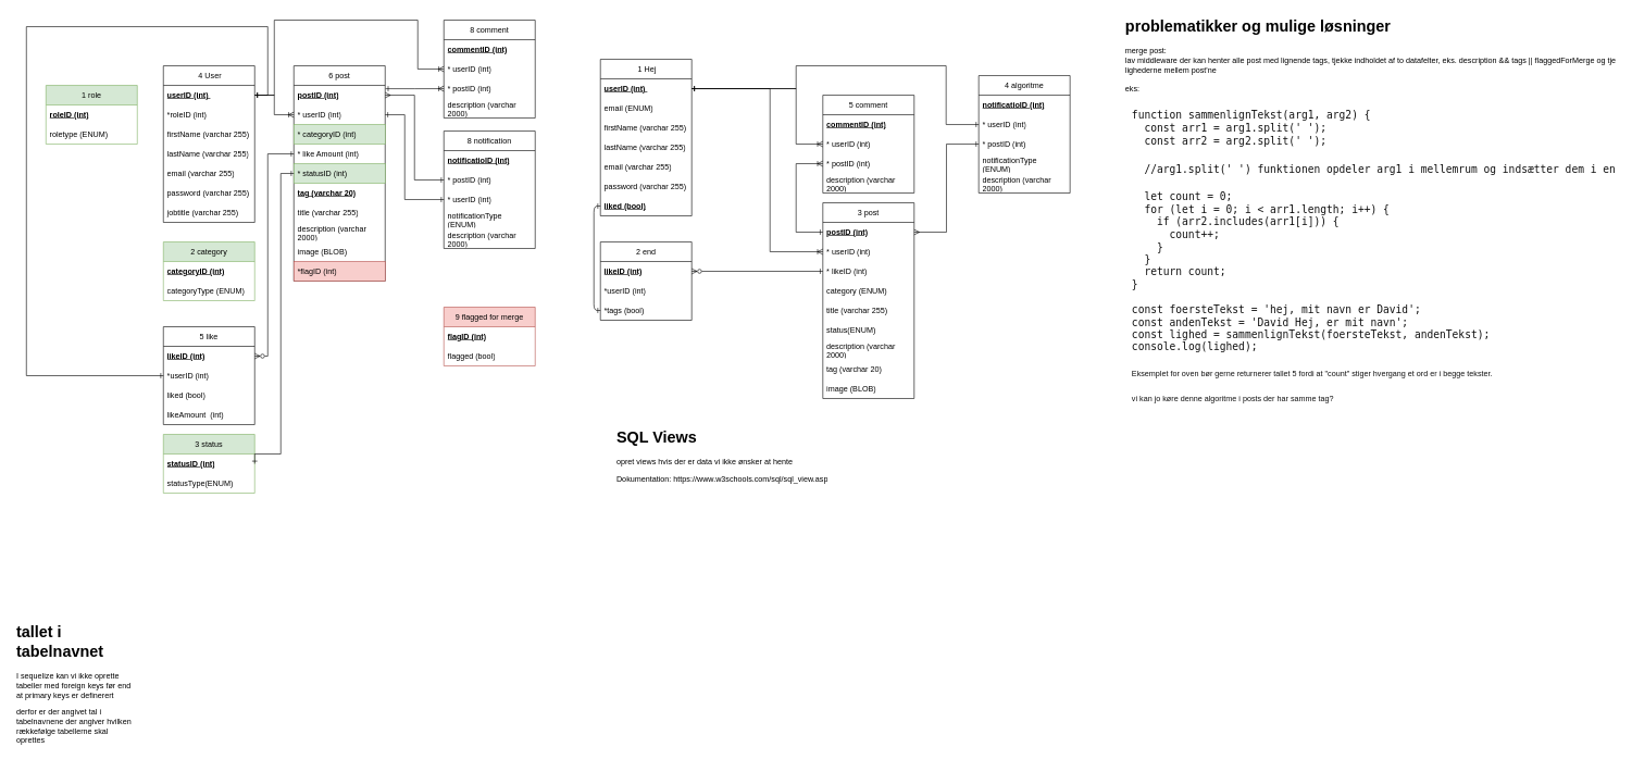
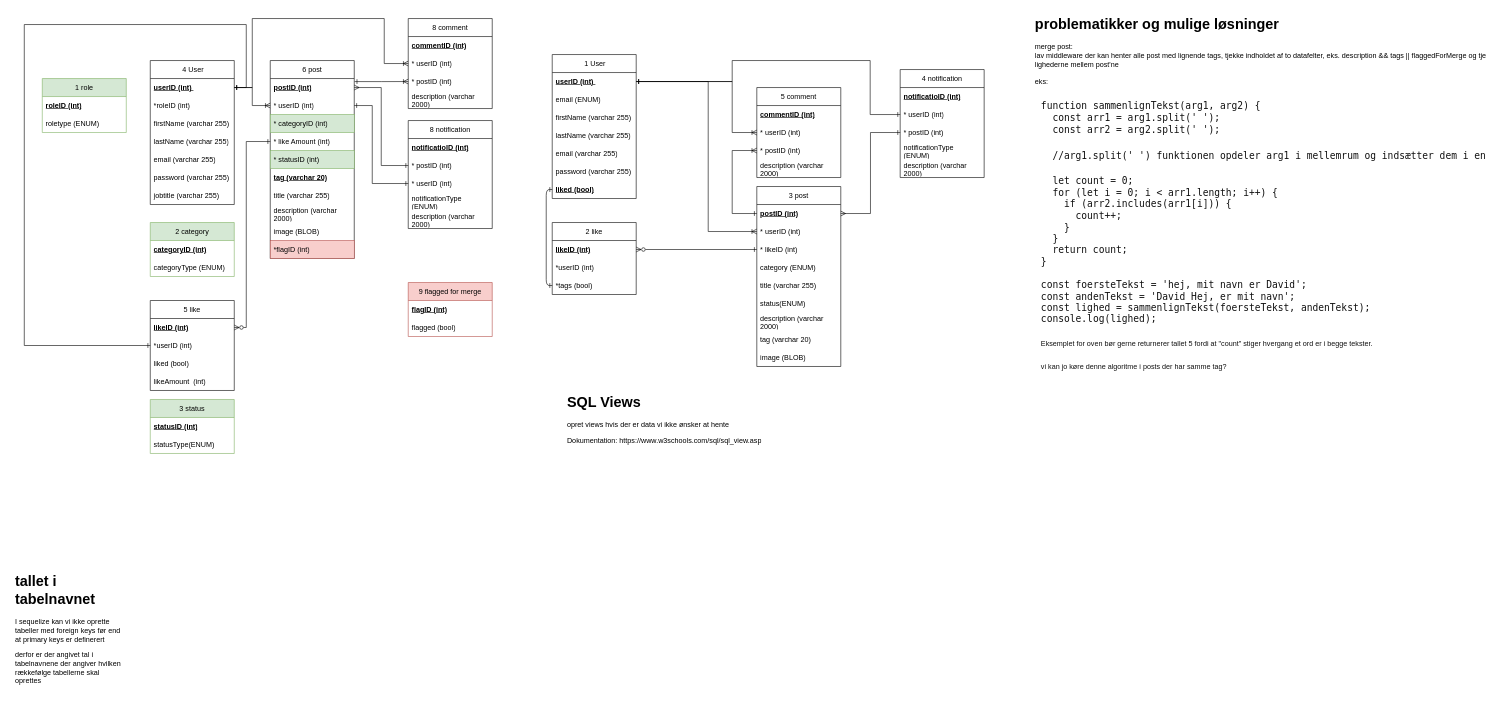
- <mxCell id="59" value="&amp;nbsp;1 Hej" style="swimlane;fontStyle=0;childLayout=stackLayout;horizontal=1;startSize=30;horizontalStack=0;resizeParent=1;resizeParentMax=0;resizeLast=0;collapsible=1;marginBottom=0;whiteSpace=wrap;html=1;" parent="1" vertex="1"><mxGeometry x="920" y="90" width="140" height="240" as="geometry" /></mxCell>
+ <mxCell id="59" value="&amp;nbsp;1 User" style="swimlane;fontStyle=0;childLayout=stackLayout;horizontal=1;startSize=30;horizontalStack=0;resizeParent=1;resizeParentMax=0;resizeLast=0;collapsible=1;marginBottom=0;whiteSpace=wrap;html=1;" parent="1" vertex="1"><mxGeometry x="920" y="90" width="140" height="240" as="geometry" /></mxCell>
- <mxCell id="82" value="4 algoritme" style="swimlane;fontStyle=0;childLayout=stackLayout;horizontal=1;startSize=30;horizontalStack=0;resizeParent=1;resizeParentMax=0;resizeLast=0;collapsible=1;marginBottom=0;whiteSpace=wrap;html=1;" parent="1" vertex="1"><mxGeometry x="1500" y="115" width="140" height="180" as="geometry" /></mxCell>
+ <mxCell id="82" value="4 notification" style="swimlane;fontStyle=0;childLayout=stackLayout;horizontal=1;startSize=30;horizontalStack=0;resizeParent=1;resizeParentMax=0;resizeLast=0;collapsible=1;marginBottom=0;whiteSpace=wrap;html=1;" parent="1" vertex="1"><mxGeometry x="1500" y="115" width="140" height="180" as="geometry" /></mxCell>
- <mxCell id="88" value="2 end" style="swimlane;fontStyle=0;childLayout=stackLayout;horizontal=1;startSize=30;horizontalStack=0;resizeParent=1;resizeParentMax=0;resizeLast=0;collapsible=1;marginBottom=0;whiteSpace=wrap;html=1;" parent="1" vertex="1"><mxGeometry x="920" y="370" width="140" height="120" as="geometry" /></mxCell>
+ <mxCell id="88" value="2 like" style="swimlane;fontStyle=0;childLayout=stackLayout;horizontal=1;startSize=30;horizontalStack=0;resizeParent=1;resizeParentMax=0;resizeLast=0;collapsible=1;marginBottom=0;whiteSpace=wrap;html=1;" parent="1" vertex="1"><mxGeometry x="920" y="370" width="140" height="120" as="geometry" /></mxCell>
- <mxCell id="53" style="edgeStyle=orthogonalEdgeStyle;rounded=0;orthogonalLoop=1;jettySize=auto;html=1;exitX=1;exitY=0.5;exitDx=0;exitDy=0;entryX=0;entryY=0.5;entryDx=0;entryDy=0;endArrow=ERone;endFill=0;startArrow=ERone;startFill=0;" parent="1" source="39" target="18" edge="1"><mxGeometry relative="1" as="geometry"><Array as="points"><mxPoint x="430" y="695" /><mxPoint x="430" y="265" /></Array></mxGeometry></mxCell>
